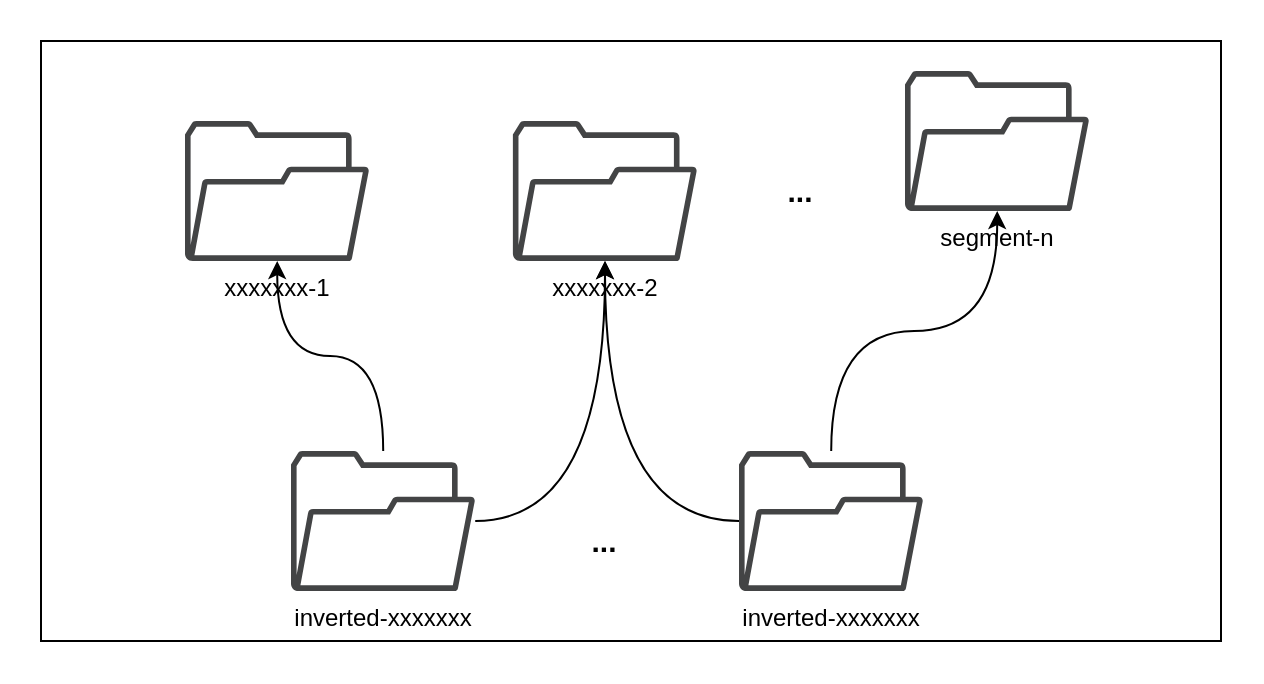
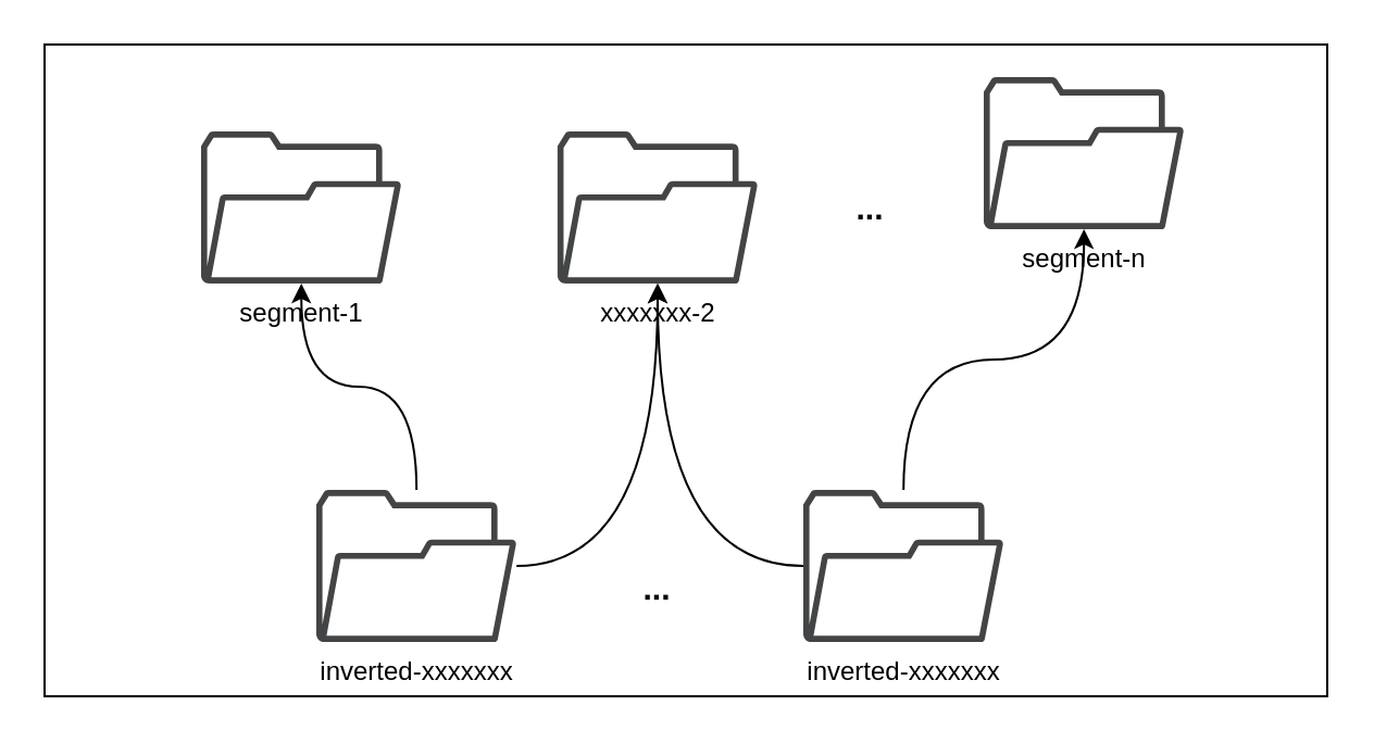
- <mxCell id="3" value="xxxxxxx-1" style="sketch=0;pointerEvents=1;shadow=0;dashed=0;html=1;strokeColor=none;fillColor=#434445;aspect=fixed;labelPosition=center;verticalLabelPosition=bottom;verticalAlign=top;align=center;outlineConnect=0;shape=mxgraph.vvd.folder;" parent="1" vertex="1"><mxGeometry x="92" y="60" width="92.11" height="70" as="geometry" /></mxCell>
+ <mxCell id="3" value="segment-1" style="sketch=0;pointerEvents=1;shadow=0;dashed=0;html=1;strokeColor=none;fillColor=#434445;aspect=fixed;labelPosition=center;verticalLabelPosition=bottom;verticalAlign=top;align=center;outlineConnect=0;shape=mxgraph.vvd.folder;" parent="1" vertex="1"><mxGeometry x="92" y="60" width="92.11" height="70" as="geometry" /></mxCell>
